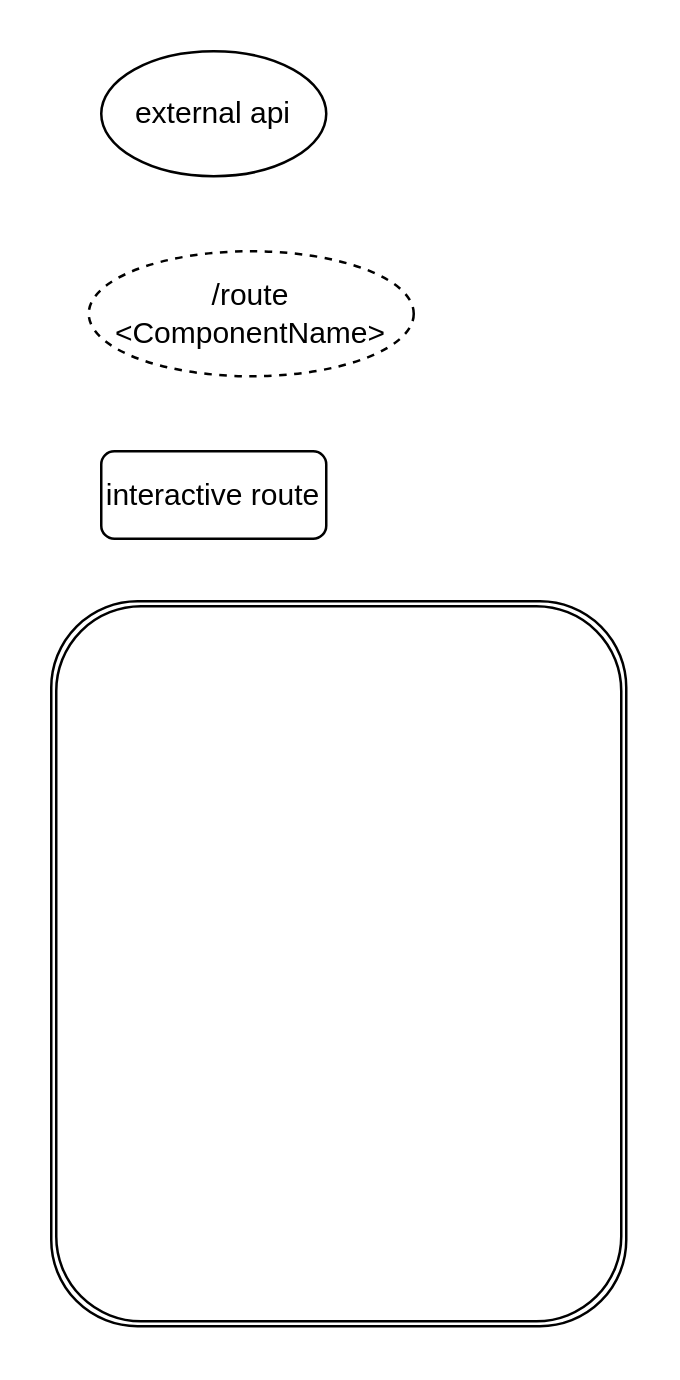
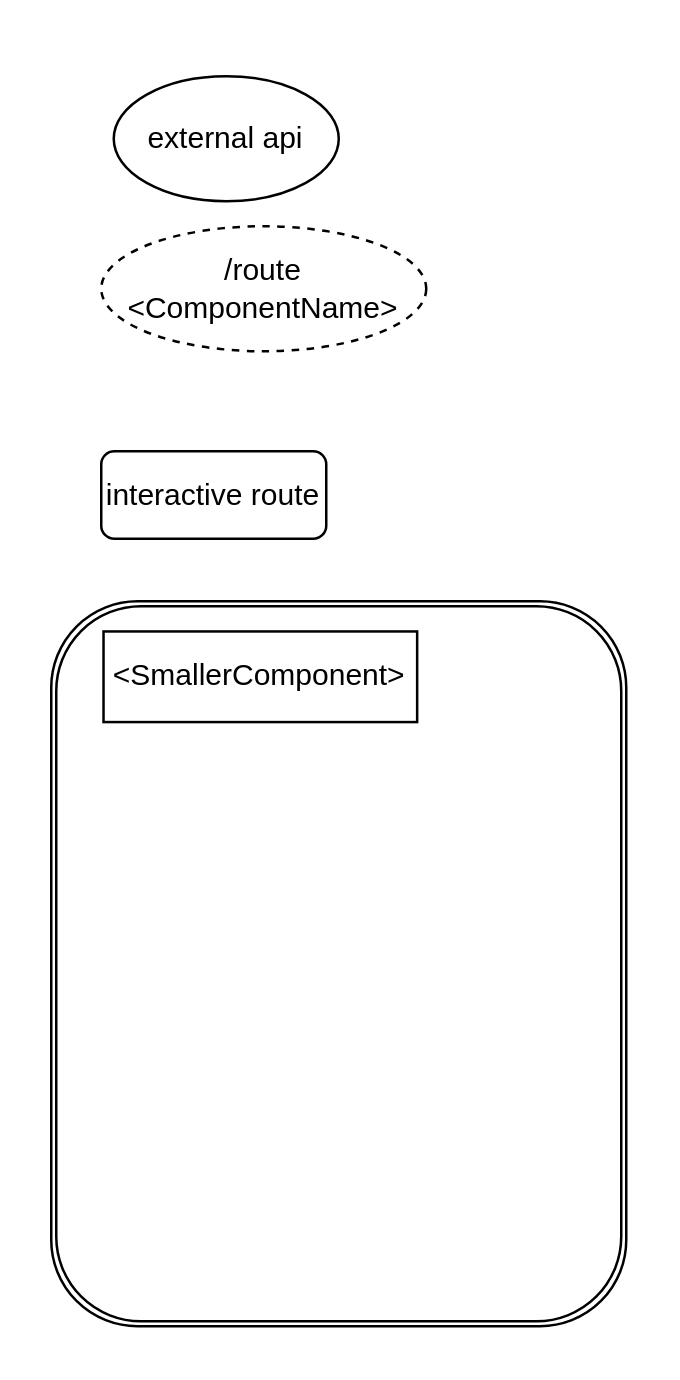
- <mxCell id="4" value="external api" style="ellipse;whiteSpace=wrap;html=1;" parent="1" vertex="1"><mxGeometry x="40" y="20" width="90" height="50" as="geometry" /></mxCell>
+ <mxCell id="4" value="external api" style="ellipse;whiteSpace=wrap;html=1;" parent="1" vertex="1"><mxGeometry x="45" y="30" width="90" height="50" as="geometry" /></mxCell>
- <mxCell id="2" value="/route&lt;br&gt;&amp;lt;ComponentName&amp;gt;" style="ellipse;whiteSpace=wrap;html=1;dashed=1;" parent="1" vertex="1"><mxGeometry x="35" y="100" width="130" height="50" as="geometry" /></mxCell>
+ <mxCell id="2" value="/route&lt;br&gt;&amp;lt;ComponentName&amp;gt;" style="ellipse;whiteSpace=wrap;html=1;dashed=1;" parent="1" vertex="1"><mxGeometry x="40" y="90" width="130" height="50" as="geometry" /></mxCell>
+ <mxCell id="7" value="&amp;lt;SmallerComponent&amp;gt;" style="rounded=0;whiteSpace=wrap;html=1;" parent="5" vertex="1"><mxGeometry x="20.909" y="12.083" width="125.455" height="36.25" as="geometry" /></mxCell>
